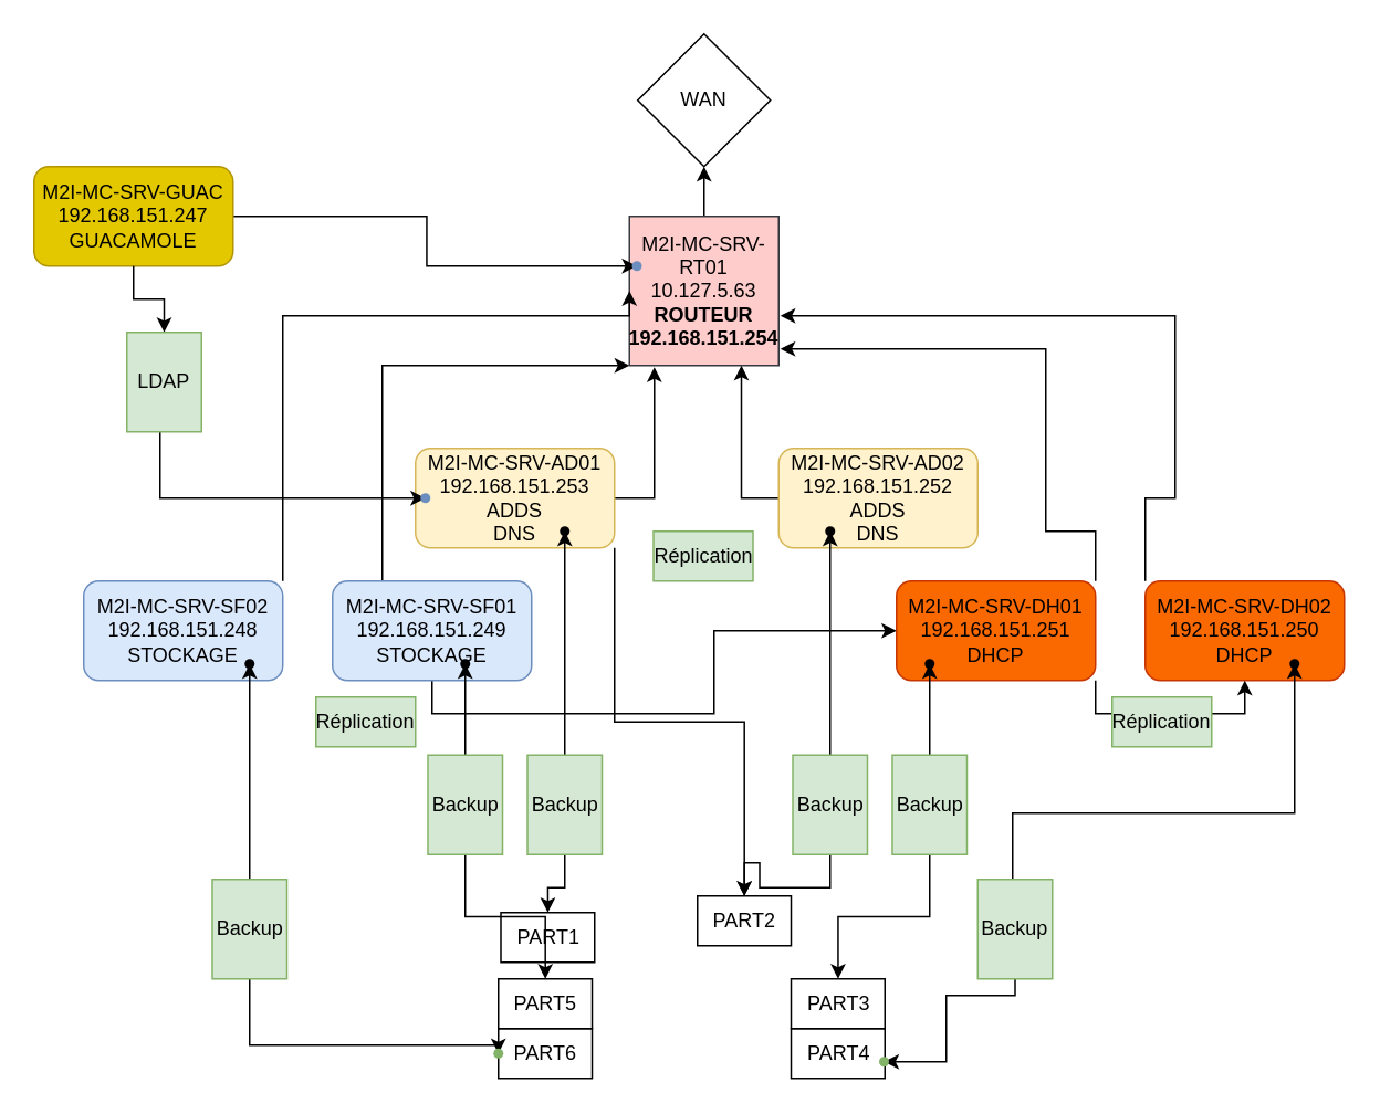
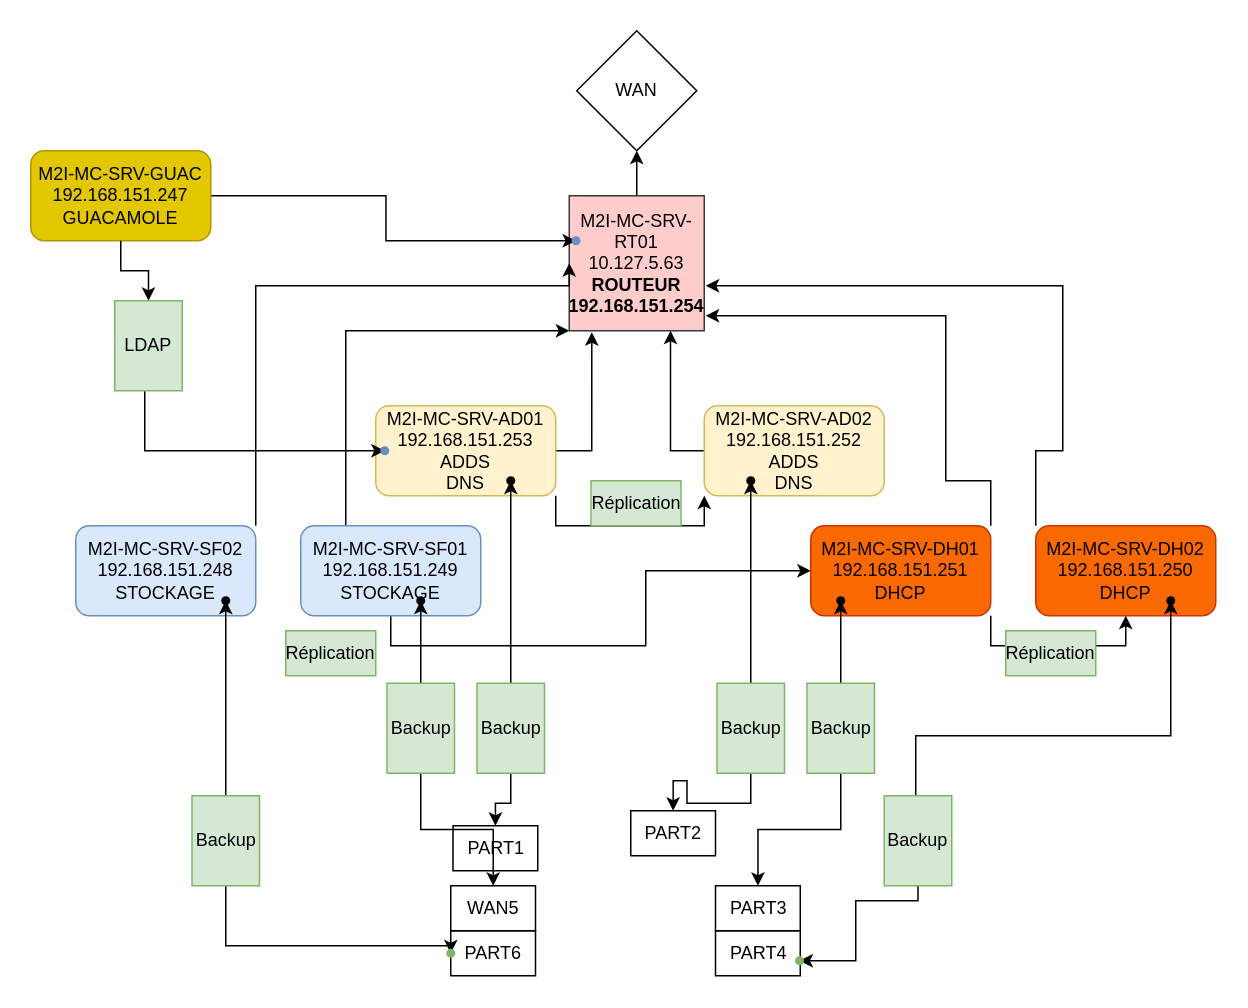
- <mxCell id="5" style="edgeStyle=orthogonalEdgeStyle;rounded=0;orthogonalLoop=1;jettySize=auto;html=1;exitX=1;exitY=1;exitDx=0;exitDy=0;" edge="1" parent="1" source="6" target="29"><mxGeometry relative="1" as="geometry" /></mxCell>
+ <mxCell id="5" style="edgeStyle=orthogonalEdgeStyle;rounded=0;orthogonalLoop=1;jettySize=auto;html=1;exitX=1;exitY=1;exitDx=0;exitDy=0;entryX=0;entryY=1;entryDx=0;entryDy=0;" edge="1" parent="1" source="6" target="8"><mxGeometry relative="1" as="geometry" /></mxCell>
- <mxCell id="26" value="PART5" style="rounded=0;whiteSpace=wrap;html=1;" vertex="1" parent="1"><mxGeometry x="300" y="590" width="56.5" height="30" as="geometry" /></mxCell>
+ <mxCell id="26" value="WAN5" style="rounded=0;whiteSpace=wrap;html=1;" vertex="1" parent="1"><mxGeometry x="300" y="590" width="56.5" height="30" as="geometry" /></mxCell>
